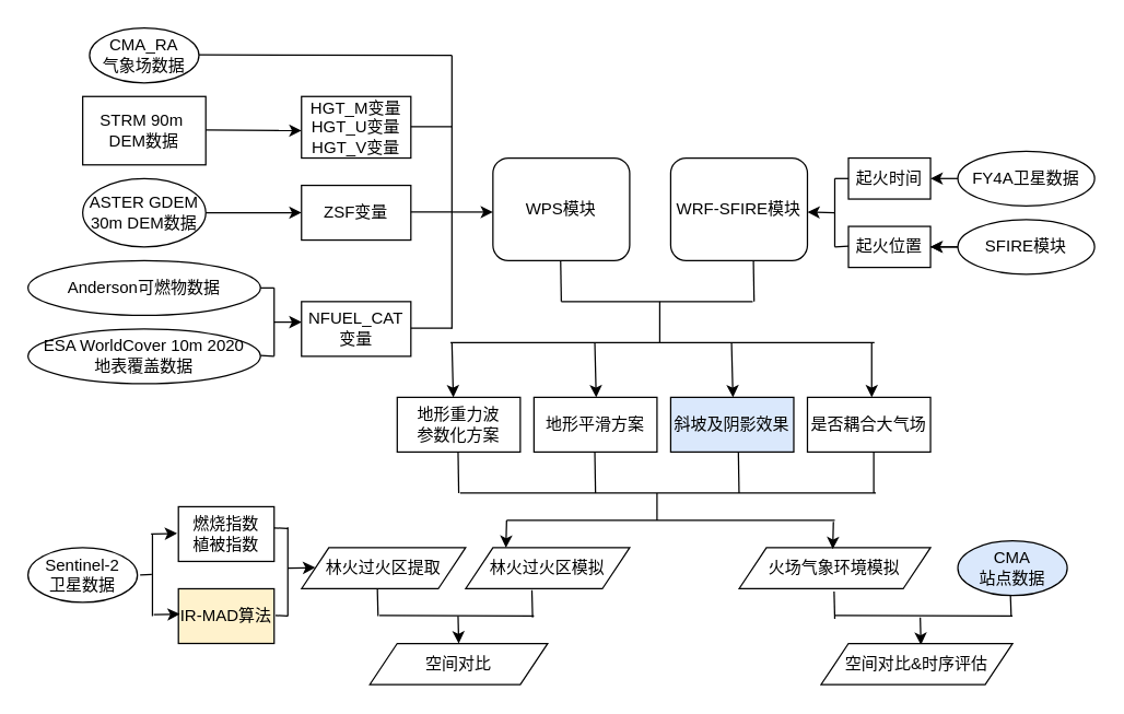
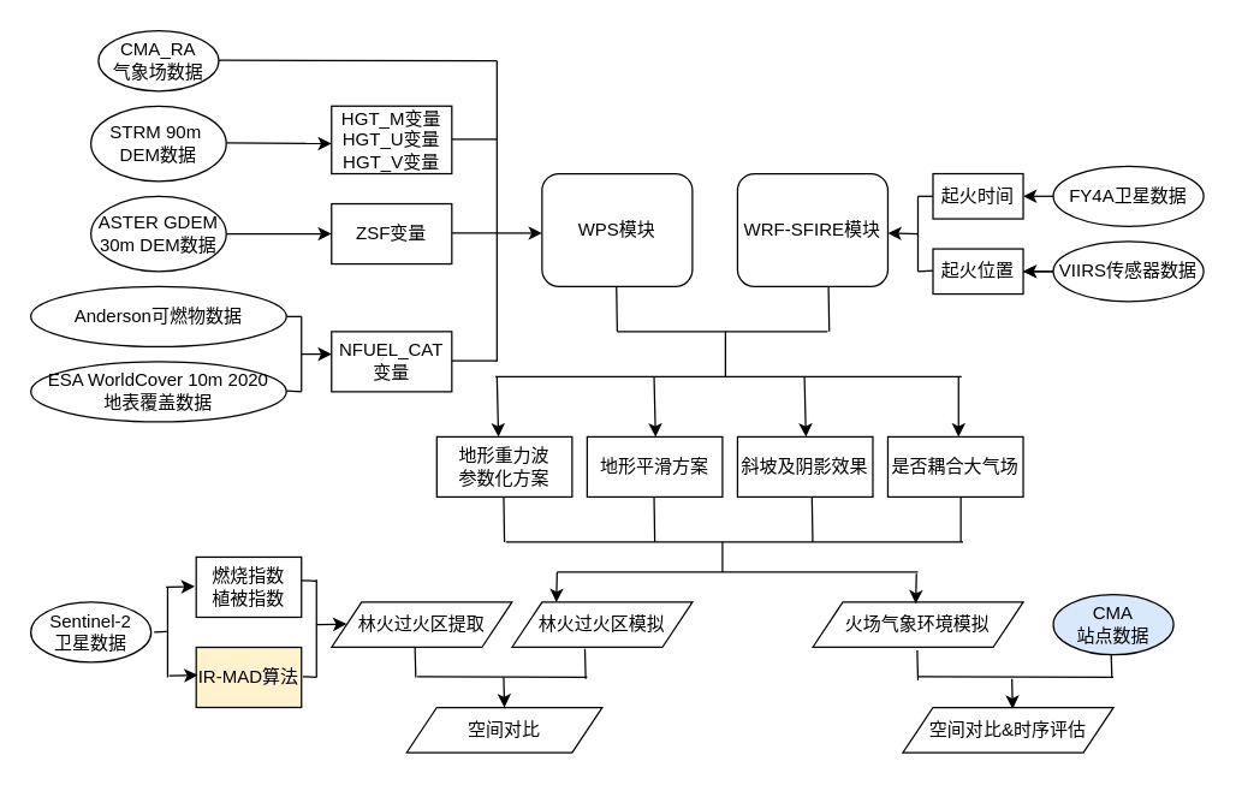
- <mxCell id="3" value="STRM 90m&amp;nbsp; DEM数据" style="whiteSpace=wrap;html=1;rounded=0;" parent="1" vertex="1"><mxGeometry x="60" y="70" width="90" height="50" as="geometry" /></mxCell>
+ <mxCell id="3" value="STRM 90m&amp;nbsp; DEM数据" style="ellipse;whiteSpace=wrap;html=1;" parent="1" vertex="1"><mxGeometry x="60" y="70" width="90" height="50" as="geometry" /></mxCell>
- <mxCell id="28" value="SFIRE模块" style="ellipse;whiteSpace=wrap;html=1;" parent="1" vertex="1"><mxGeometry x="700" y="160" width="100" height="40" as="geometry" /></mxCell>
+ <mxCell id="28" value="VIIRS传感器数据" style="ellipse;whiteSpace=wrap;html=1;" parent="1" vertex="1"><mxGeometry x="700" y="160" width="100" height="40" as="geometry" /></mxCell>
- <mxCell id="43" value="斜坡及阴影效果" style="rounded=0;whiteSpace=wrap;html=1;fillColor=#dae8fc;" parent="1" vertex="1"><mxGeometry x="490" y="290" width="90" height="40" as="geometry" /></mxCell>
+ <mxCell id="43" value="斜坡及阴影效果" style="rounded=0;whiteSpace=wrap;html=1;" parent="1" vertex="1"><mxGeometry x="490" y="290" width="90" height="40" as="geometry" /></mxCell>
